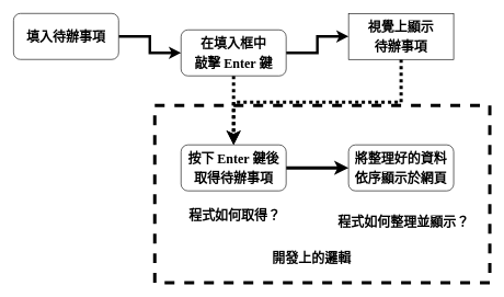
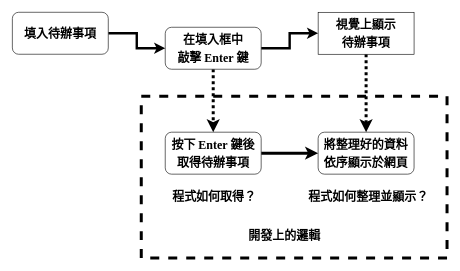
- <mxCell id="8" style="edgeStyle=orthogonalEdgeStyle;rounded=0;orthogonalLoop=1;jettySize=auto;html=1;exitX=0.5;exitY=1;exitDx=0;exitDy=0;dashed=1;dashPattern=1 1;strokeWidth=5;" parent="1" source="9" target="11" edge="1"><mxGeometry relative="1" as="geometry" /></mxCell>
+ <mxCell id="8" style="edgeStyle=orthogonalEdgeStyle;rounded=0;orthogonalLoop=1;jettySize=auto;html=1;exitX=0.5;exitY=1;exitDx=0;exitDy=0;entryX=0.5;entryY=0;entryDx=0;entryDy=0;dashed=1;dashPattern=1 1;strokeWidth=5;" parent="1" source="9" target="12" edge="1"><mxGeometry relative="1" as="geometry" /></mxCell>
- <mxCell id="15" value="&lt;span style=&quot;font-size: 20px&quot;&gt;&lt;b&gt;程式如何整理並顯示？&lt;/b&gt;&lt;/span&gt;" style="text;whiteSpace=wrap;html=1;" parent="1" vertex="1"><mxGeometry x="512" y="320" width="210" height="30" as="geometry" /></mxCell>
+ <mxCell id="15" value="&lt;span style=&quot;font-size: 20px&quot;&gt;&lt;b&gt;程式如何整理並顯示？&lt;/b&gt;&lt;/span&gt;" style="text;whiteSpace=wrap;html=1;" parent="1" vertex="1"><mxGeometry x="512" y="310" width="210" height="30" as="geometry" /></mxCell>
